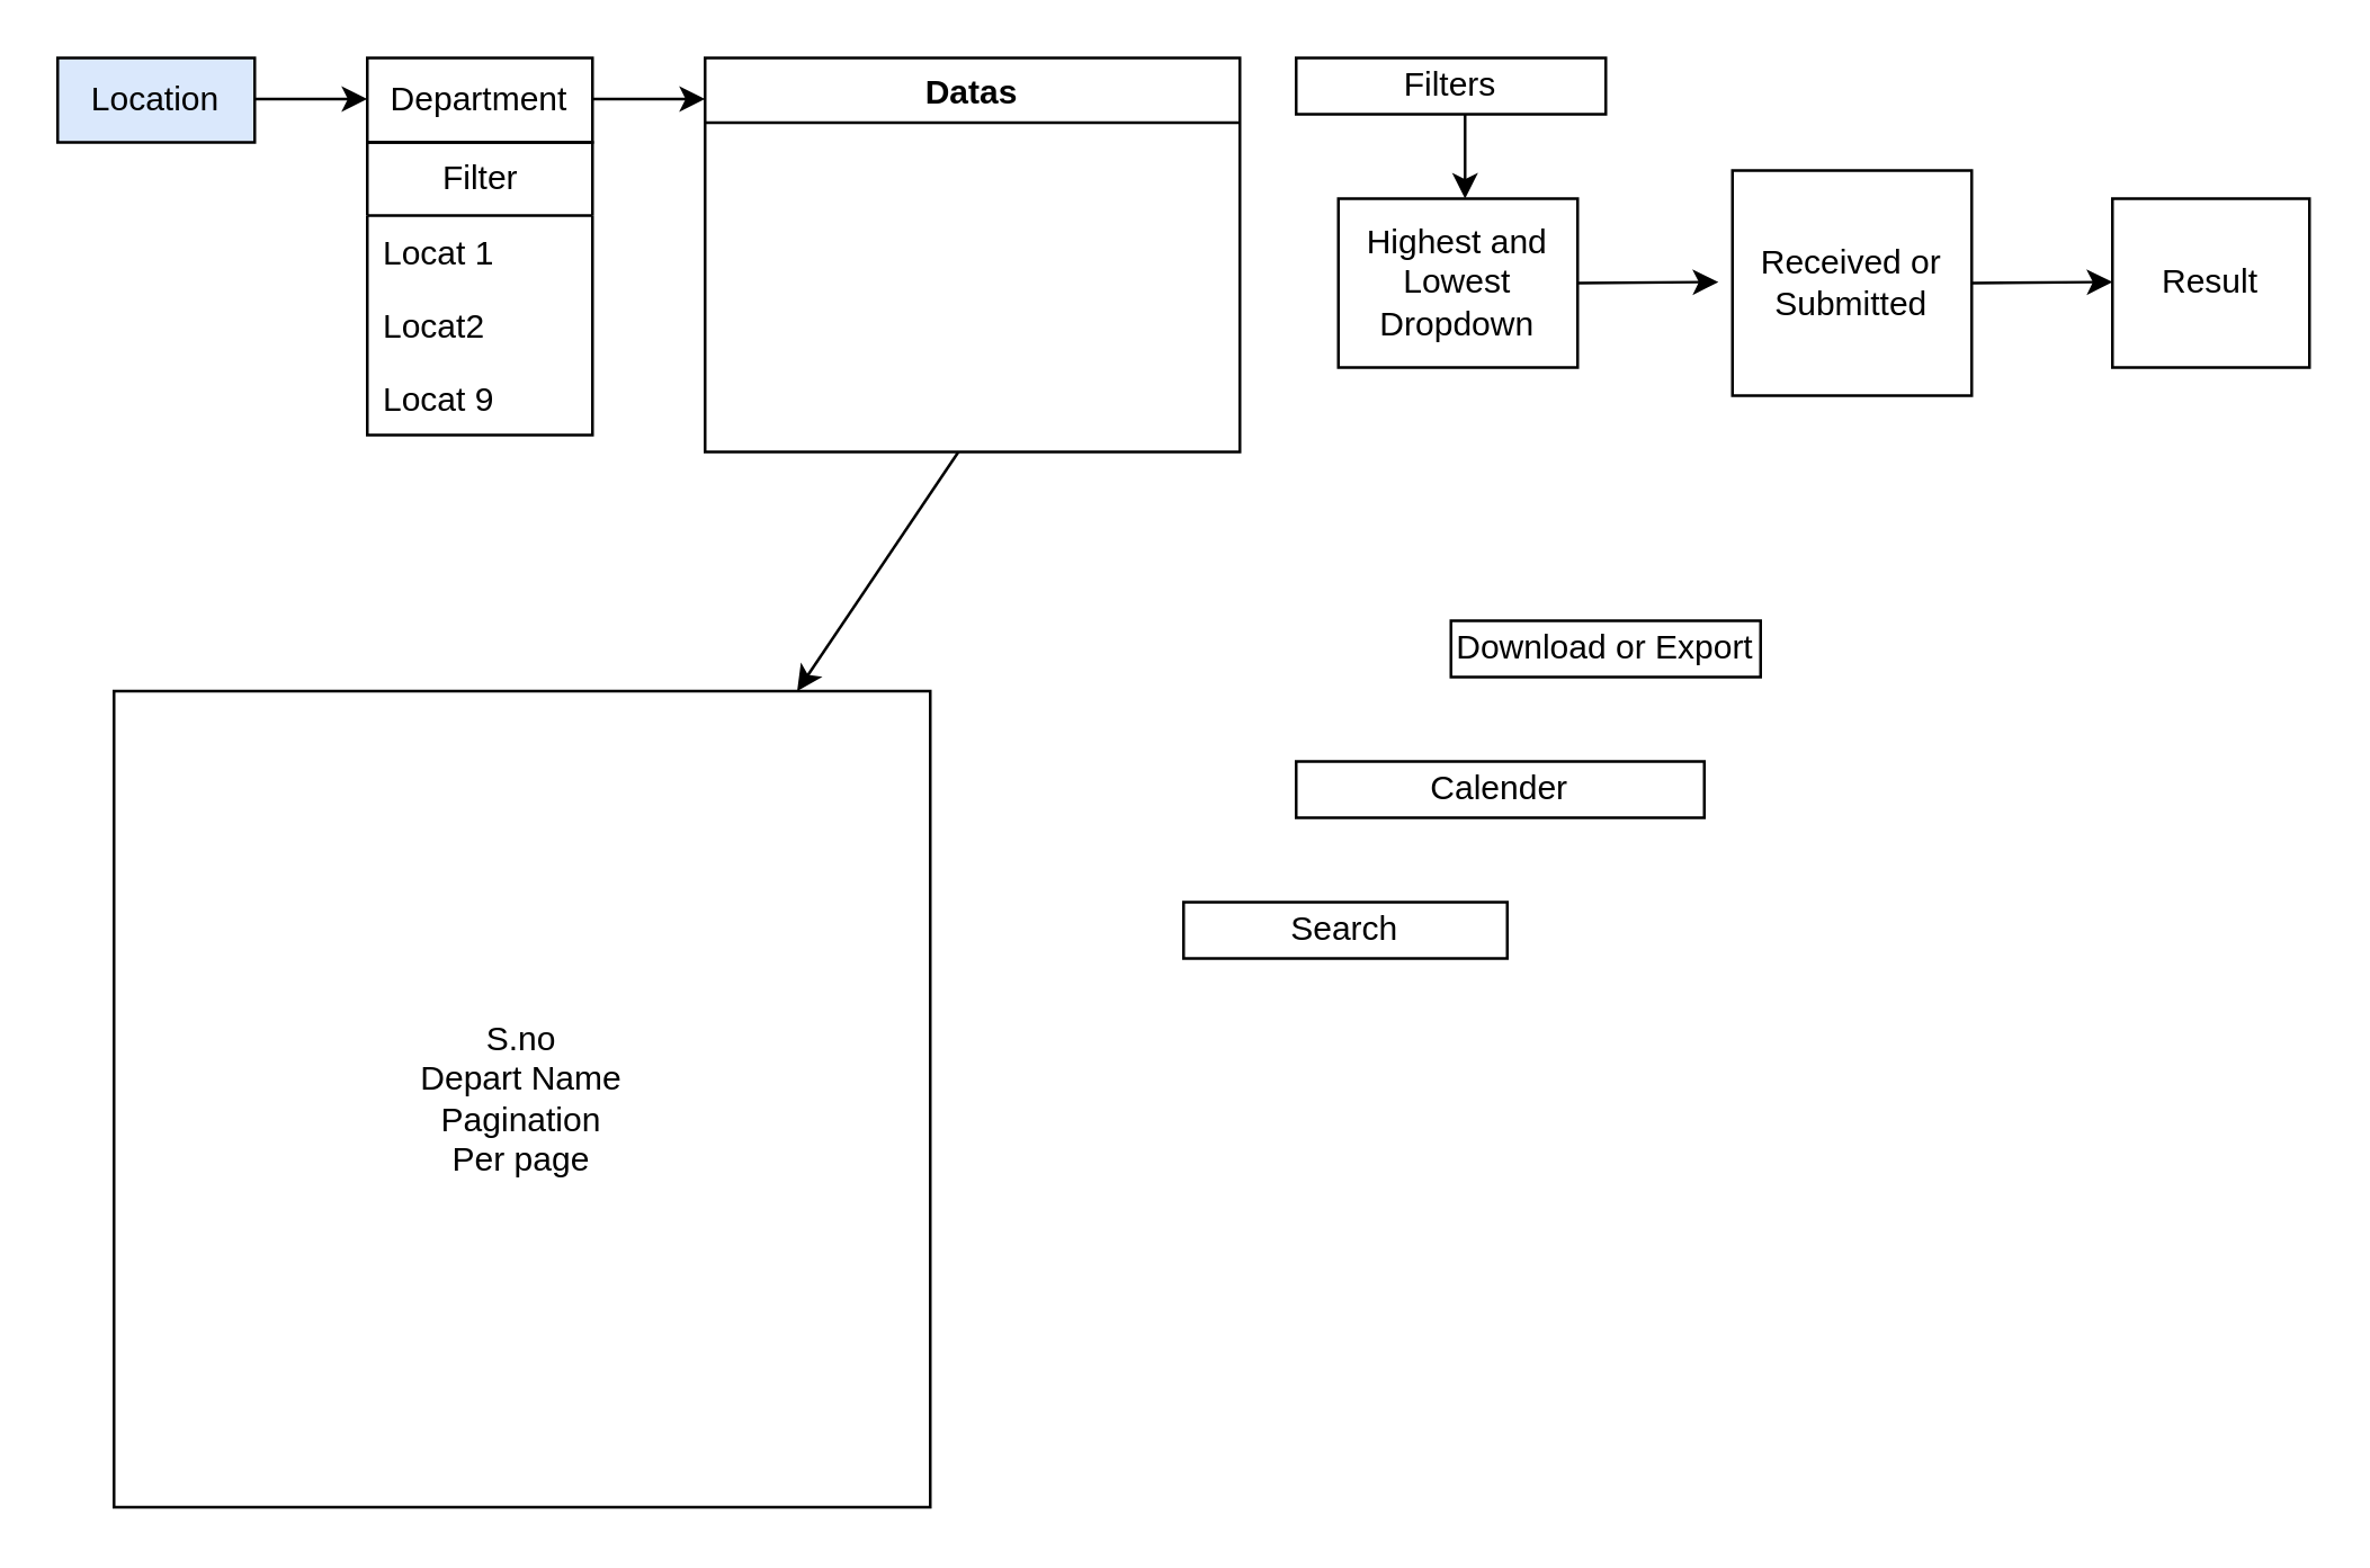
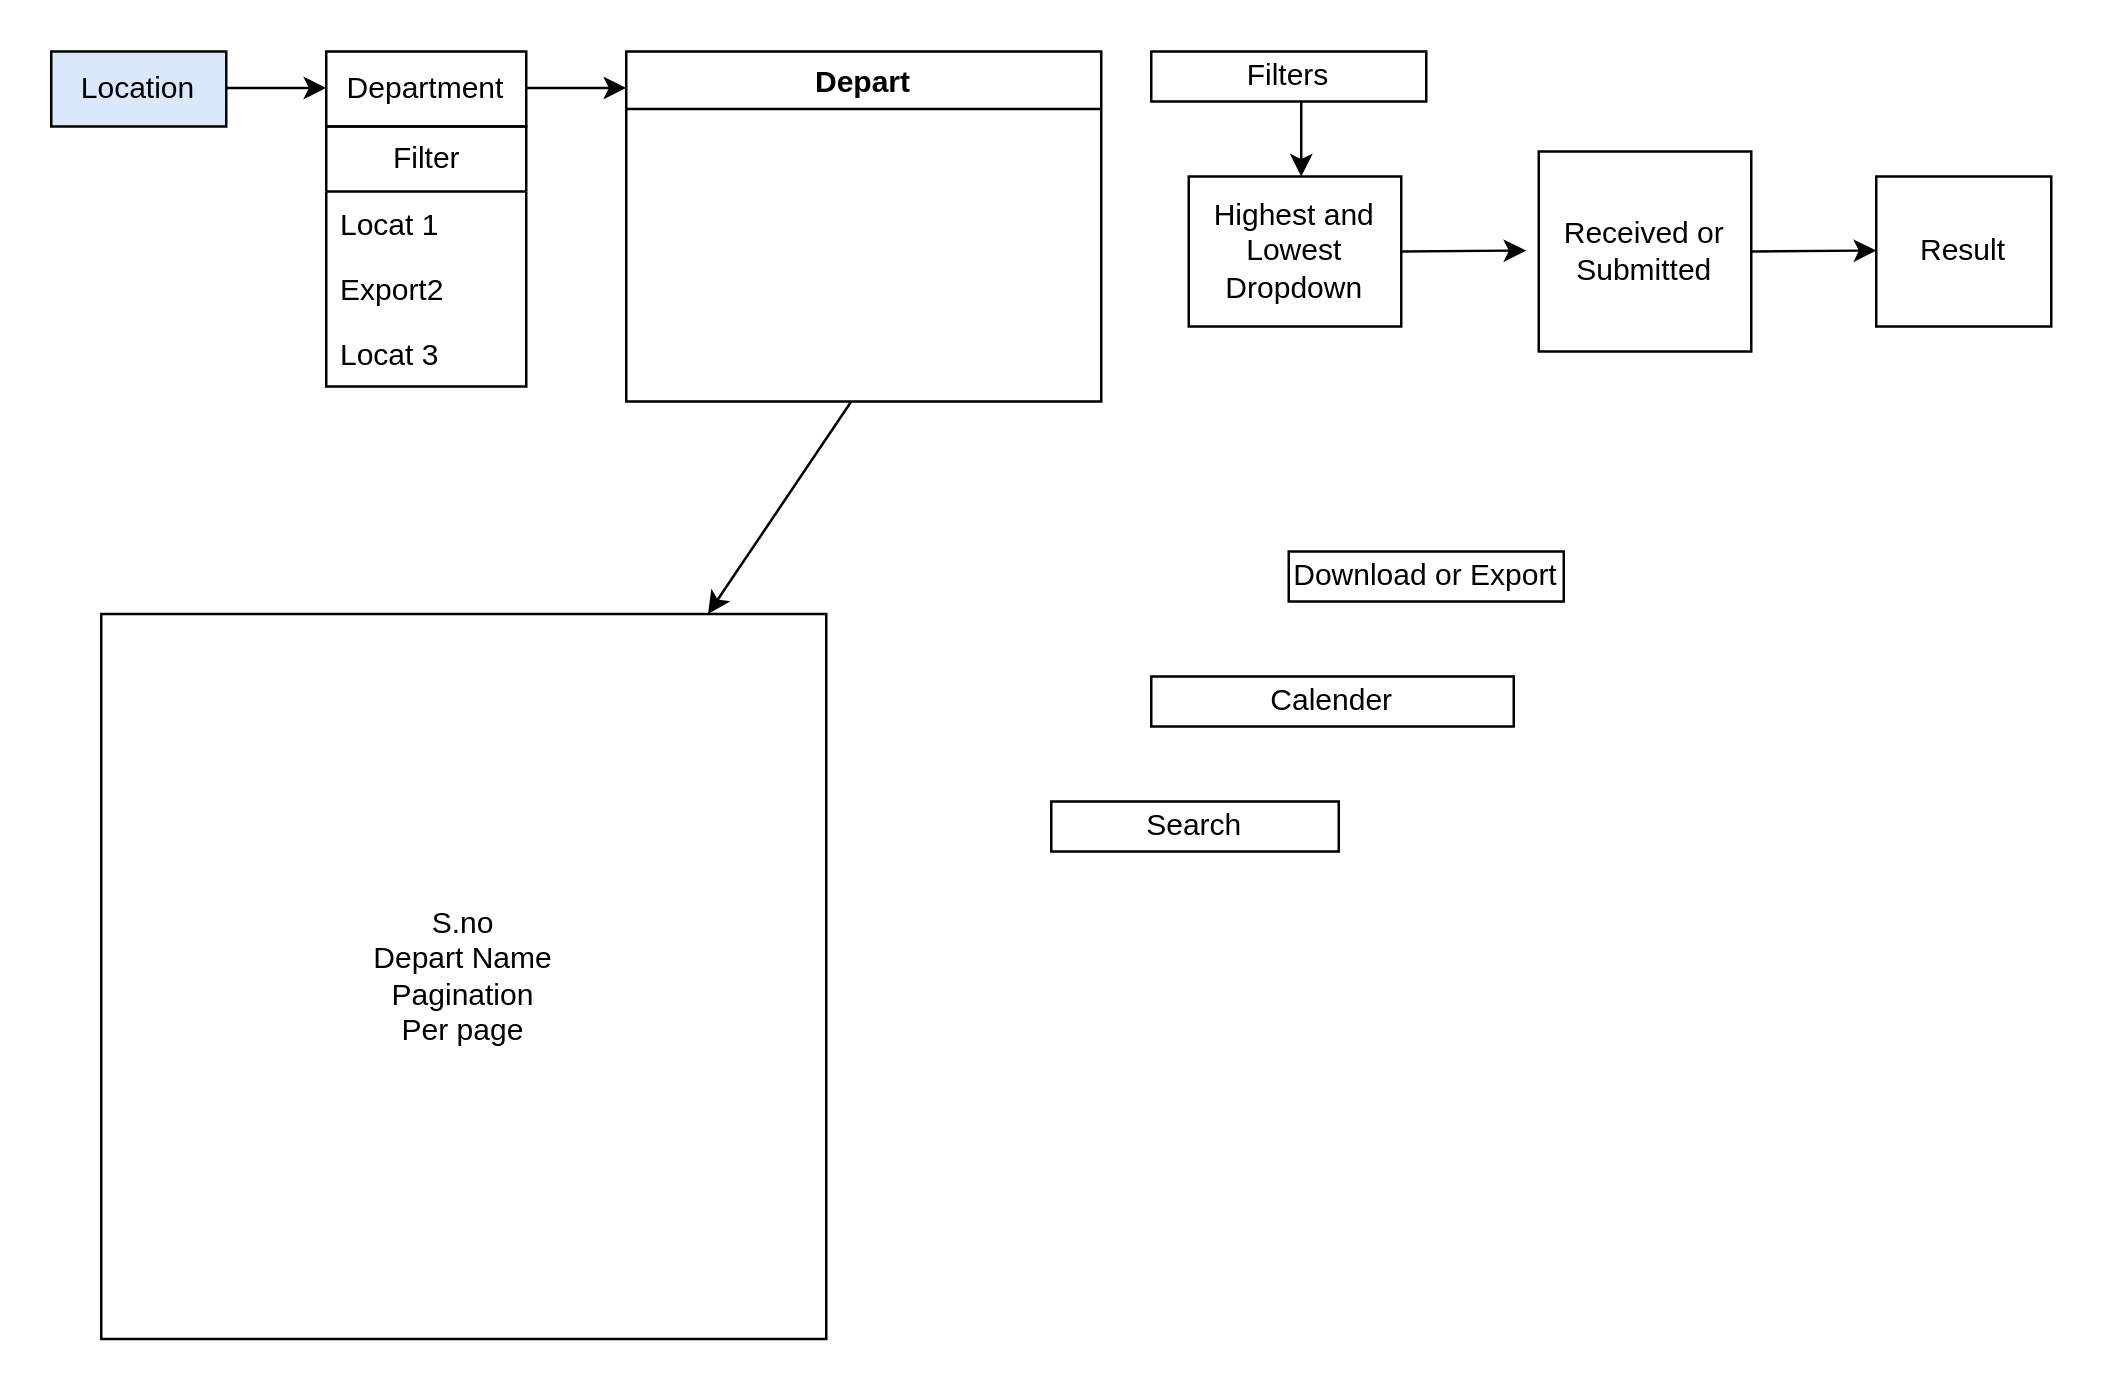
- <mxCell id="11" value="Datas" style="swimlane;rounded=0;" parent="1" vertex="1"><mxGeometry x="250" y="20" width="190" height="140" as="geometry" /></mxCell>
+ <mxCell id="11" value="Depart" style="swimlane;rounded=0;" parent="1" vertex="1"><mxGeometry x="250" y="20" width="190" height="140" as="geometry" /></mxCell>
- <mxCell id="7" value="Locat2" style="text;strokeColor=none;fillColor=none;align=left;verticalAlign=top;spacingLeft=4;spacingRight=4;overflow=hidden;rotatable=0;points=[[0,0.5],[1,0.5]];portConstraint=eastwest;whiteSpace=wrap;html=1;rounded=0;" parent="5" vertex="1"><mxGeometry y="52" width="80" height="26" as="geometry" /></mxCell>
+ <mxCell id="7" value="Export2" style="text;strokeColor=none;fillColor=none;align=left;verticalAlign=top;spacingLeft=4;spacingRight=4;overflow=hidden;rotatable=0;points=[[0,0.5],[1,0.5]];portConstraint=eastwest;whiteSpace=wrap;html=1;rounded=0;" parent="5" vertex="1"><mxGeometry y="52" width="80" height="26" as="geometry" /></mxCell>
- <mxCell id="8" value="Locat 9" style="text;strokeColor=none;fillColor=none;align=left;verticalAlign=top;spacingLeft=4;spacingRight=4;overflow=hidden;rotatable=0;points=[[0,0.5],[1,0.5]];portConstraint=eastwest;whiteSpace=wrap;html=1;rounded=0;" parent="5" vertex="1"><mxGeometry y="78" width="80" height="26" as="geometry" /></mxCell>
+ <mxCell id="8" value="Locat 3" style="text;strokeColor=none;fillColor=none;align=left;verticalAlign=top;spacingLeft=4;spacingRight=4;overflow=hidden;rotatable=0;points=[[0,0.5],[1,0.5]];portConstraint=eastwest;whiteSpace=wrap;html=1;rounded=0;" parent="5" vertex="1"><mxGeometry y="78" width="80" height="26" as="geometry" /></mxCell>
